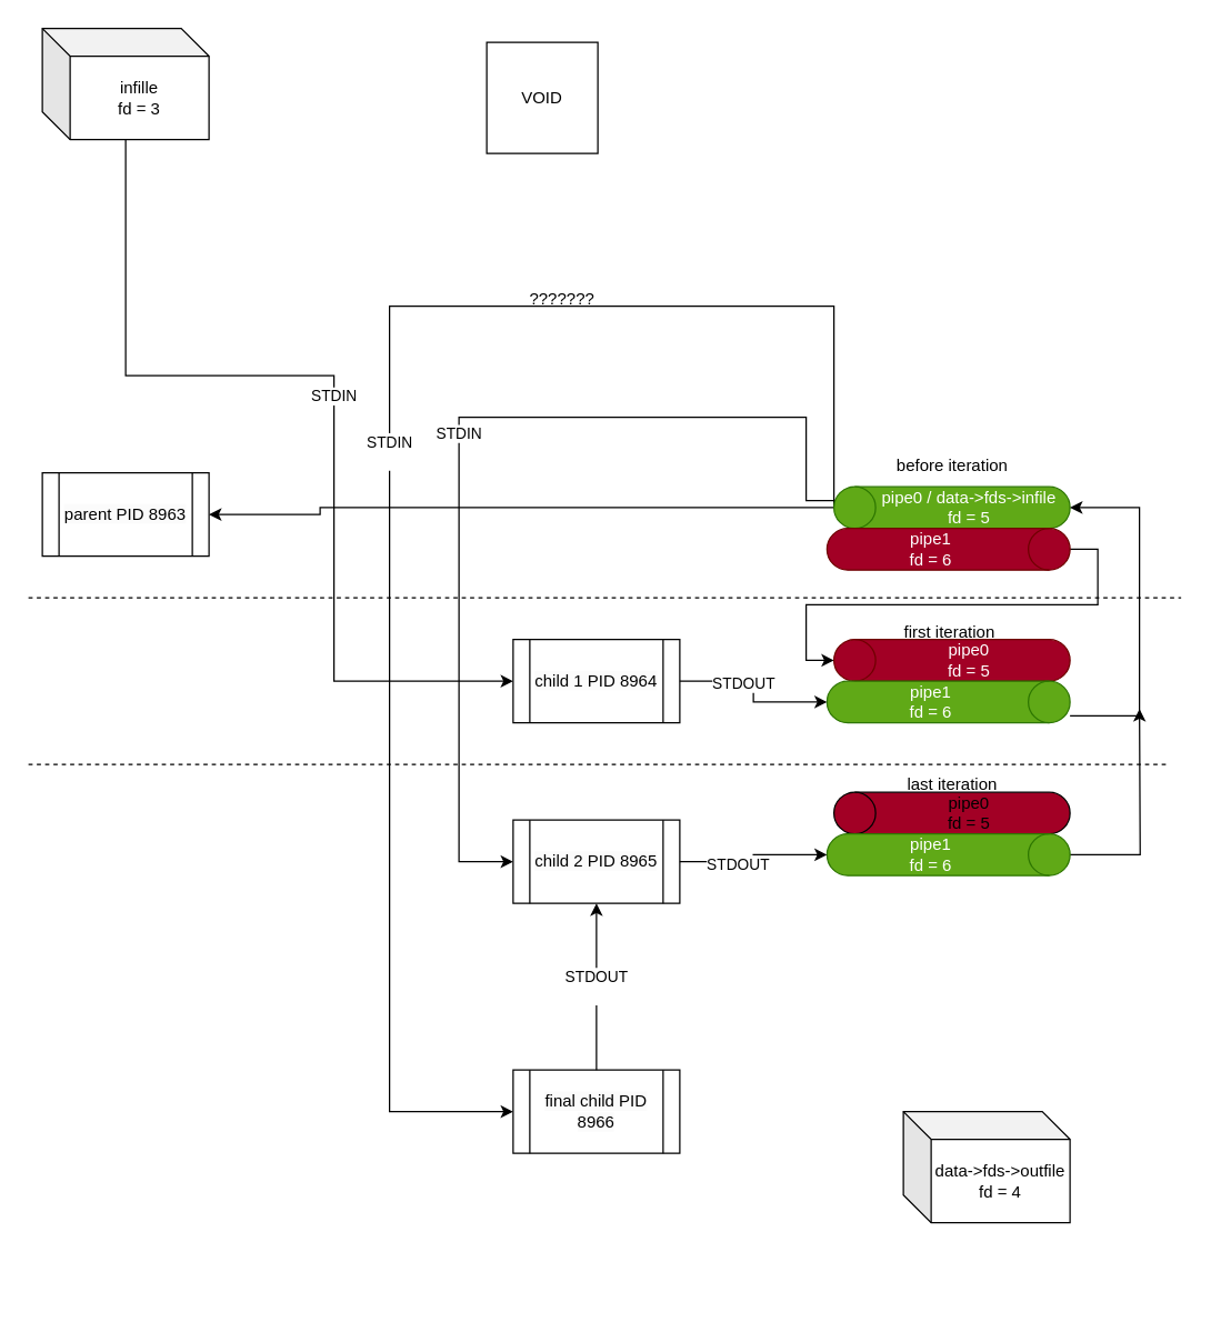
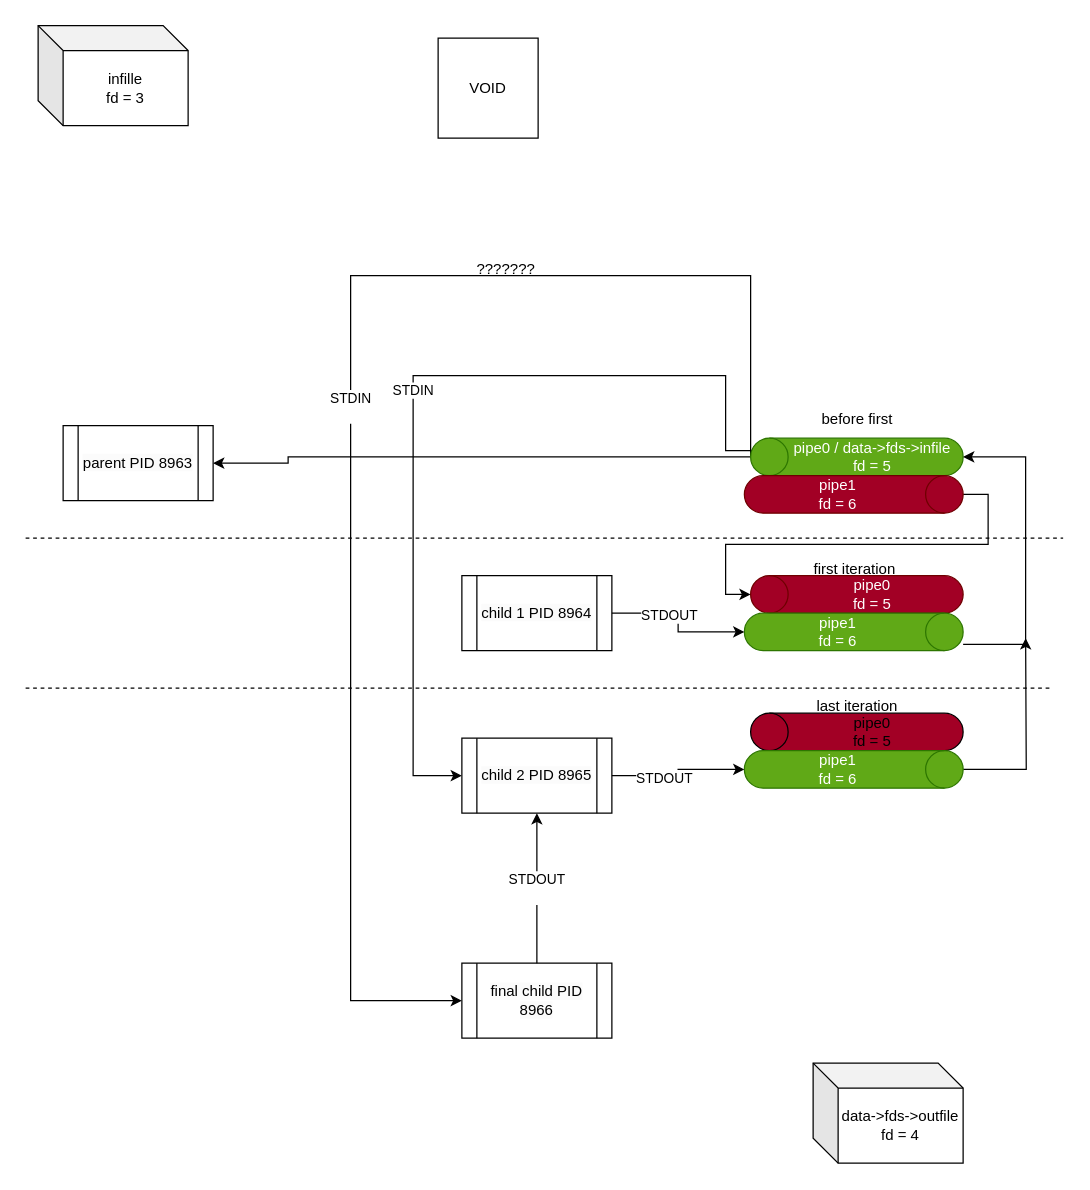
- <mxCell id="5" value="STDIN" style="edgeStyle=orthogonalEdgeStyle;rounded=0;orthogonalLoop=1;jettySize=auto;html=1;entryX=0;entryY=0.5;entryDx=0;entryDy=0;" parent="1" source="7" target="12" edge="1"><mxGeometry relative="1" as="geometry"><Array as="points"><mxPoint x="240" y="270" /><mxPoint x="240" y="490" /></Array></mxGeometry></mxCell>
- <mxCell id="26" value="&lt;div&gt;before iteration&lt;/div&gt;" style="text;html=1;align=center;verticalAlign=middle;resizable=0;points=[];autosize=1;strokeColor=none;fillColor=none;" vertex="1" parent="1"><mxGeometry x="635" y="320" width="100" height="30" as="geometry" /></mxCell>
+ <mxCell id="26" value="&lt;div&gt;before first&lt;/div&gt;" style="text;html=1;align=center;verticalAlign=middle;resizable=0;points=[];autosize=1;strokeColor=none;fillColor=none;" vertex="1" parent="1"><mxGeometry x="635" y="320" width="100" height="30" as="geometry" /></mxCell>
- <mxCell id="11" value="&lt;span style=&quot;color: rgb(0, 0, 0); font-family: Helvetica; font-size: 12px; font-style: normal; font-variant-ligatures: normal; font-variant-caps: normal; font-weight: 400; letter-spacing: normal; orphans: 2; text-align: center; text-indent: 0px; text-transform: none; widows: 2; word-spacing: 0px; -webkit-text-stroke-width: 0px; white-space: normal; background-color: rgb(251, 251, 251); text-decoration-thickness: initial; text-decoration-style: initial; text-decoration-color: initial; display: inline !important; float: none;&quot;&gt;parent PID 8963&lt;/span&gt;" style="shape=process;whiteSpace=wrap;html=1;backgroundOutline=1;" parent="1" vertex="1"><mxGeometry x="30" y="340" width="120" height="60" as="geometry" /></mxCell>
+ <mxCell id="11" value="&lt;span style=&quot;color: rgb(0, 0, 0); font-family: Helvetica; font-size: 12px; font-style: normal; font-variant-ligatures: normal; font-variant-caps: normal; font-weight: 400; letter-spacing: normal; orphans: 2; text-align: center; text-indent: 0px; text-transform: none; widows: 2; word-spacing: 0px; -webkit-text-stroke-width: 0px; white-space: normal; background-color: rgb(251, 251, 251); text-decoration-thickness: initial; text-decoration-style: initial; text-decoration-color: initial; display: inline !important; float: none;&quot;&gt;parent PID 8963&lt;/span&gt;" style="shape=process;whiteSpace=wrap;html=1;backgroundOutline=1;" parent="1" vertex="1"><mxGeometry x="50" y="340" width="120" height="60" as="geometry" /></mxCell>
- <mxCell id="8" value="data-&gt;fds-&gt;outfile&lt;div&gt;fd = 4&lt;/div&gt;" style="shape=cube;whiteSpace=wrap;html=1;boundedLbl=1;backgroundOutline=1;darkOpacity=0.05;darkOpacity2=0.1;" parent="1" vertex="1"><mxGeometry x="650" y="800" width="120" height="80" as="geometry" /></mxCell>
+ <mxCell id="8" value="data-&gt;fds-&gt;outfile&lt;div&gt;fd = 4&lt;/div&gt;" style="shape=cube;whiteSpace=wrap;html=1;boundedLbl=1;backgroundOutline=1;darkOpacity=0.05;darkOpacity2=0.1;" parent="1" vertex="1"><mxGeometry x="650" y="850" width="120" height="80" as="geometry" /></mxCell>
